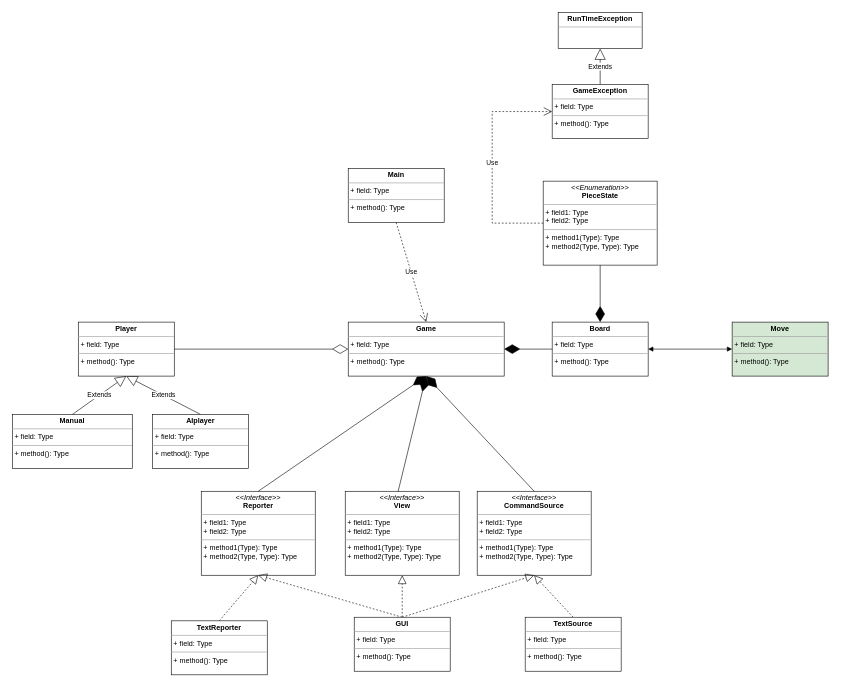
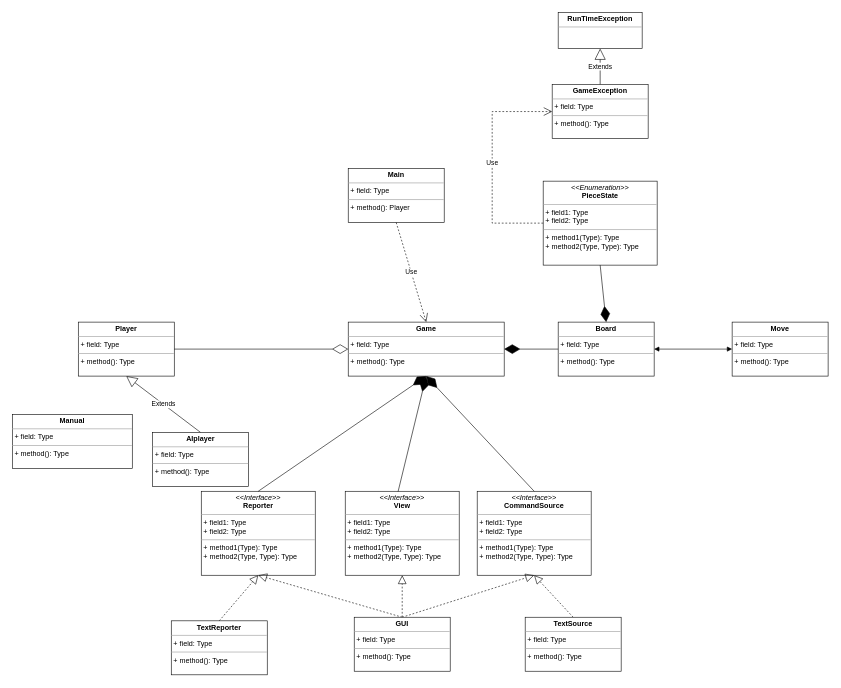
- <mxCell id="24" value="&lt;p style=&quot;margin:0px;margin-top:4px;text-align:center;&quot;&gt;&lt;b&gt;Main&lt;/b&gt;&lt;/p&gt;&lt;hr size=&quot;1&quot;&gt;&lt;p style=&quot;margin:0px;margin-left:4px;&quot;&gt;+ field: Type&lt;/p&gt;&lt;hr size=&quot;1&quot;&gt;&lt;p style=&quot;margin:0px;margin-left:4px;&quot;&gt;+ method(): Type&lt;/p&gt;" style="verticalAlign=top;align=left;overflow=fill;fontSize=12;fontFamily=Helvetica;html=1;whiteSpace=wrap;" vertex="1" parent="1"><mxGeometry x="580" y="280" width="160" height="90" as="geometry" /></mxCell>
+ <mxCell id="24" value="&lt;p style=&quot;margin:0px;margin-top:4px;text-align:center;&quot;&gt;&lt;b&gt;Main&lt;/b&gt;&lt;/p&gt;&lt;hr size=&quot;1&quot;&gt;&lt;p style=&quot;margin:0px;margin-left:4px;&quot;&gt;+ field: Type&lt;/p&gt;&lt;hr size=&quot;1&quot;&gt;&lt;p style=&quot;margin:0px;margin-left:4px;&quot;&gt;+ method(): Player&lt;/p&gt;" style="verticalAlign=top;align=left;overflow=fill;fontSize=12;fontFamily=Helvetica;html=1;whiteSpace=wrap;" vertex="1" parent="1"><mxGeometry x="580" y="280" width="160" height="90" as="geometry" /></mxCell>
- <mxCell id="23" value="&lt;p style=&quot;margin:0px;margin-top:4px;text-align:center;&quot;&gt;&lt;b&gt;Board&lt;/b&gt;&lt;/p&gt;&lt;hr size=&quot;1&quot;&gt;&lt;p style=&quot;margin:0px;margin-left:4px;&quot;&gt;+ field: Type&lt;/p&gt;&lt;hr size=&quot;1&quot;&gt;&lt;p style=&quot;margin:0px;margin-left:4px;&quot;&gt;+ method(): Type&lt;/p&gt;" style="verticalAlign=top;align=left;overflow=fill;fontSize=12;fontFamily=Helvetica;html=1;whiteSpace=wrap;" vertex="1" parent="1"><mxGeometry x="920" y="536" width="160" height="90" as="geometry" /></mxCell>
+ <mxCell id="23" value="&lt;p style=&quot;margin:0px;margin-top:4px;text-align:center;&quot;&gt;&lt;b&gt;Board&lt;/b&gt;&lt;/p&gt;&lt;hr size=&quot;1&quot;&gt;&lt;p style=&quot;margin:0px;margin-left:4px;&quot;&gt;+ field: Type&lt;/p&gt;&lt;hr size=&quot;1&quot;&gt;&lt;p style=&quot;margin:0px;margin-left:4px;&quot;&gt;+ method(): Type&lt;/p&gt;" style="verticalAlign=top;align=left;overflow=fill;fontSize=12;fontFamily=Helvetica;html=1;whiteSpace=wrap;" vertex="1" parent="1"><mxGeometry x="930" y="536" width="160" height="90" as="geometry" /></mxCell>
- <mxCell id="27" value="&lt;p style=&quot;margin:0px;margin-top:4px;text-align:center;&quot;&gt;&lt;b&gt;Move&lt;/b&gt;&lt;/p&gt;&lt;hr size=&quot;1&quot;&gt;&lt;p style=&quot;margin:0px;margin-left:4px;&quot;&gt;+ field: Type&lt;/p&gt;&lt;hr size=&quot;1&quot;&gt;&lt;p style=&quot;margin:0px;margin-left:4px;&quot;&gt;+ method(): Type&lt;/p&gt;" style="verticalAlign=top;align=left;overflow=fill;fontSize=12;fontFamily=Helvetica;html=1;whiteSpace=wrap;fillColor=#d5e8d4;" vertex="1" parent="1"><mxGeometry x="1220" y="536" width="160" height="90" as="geometry" /></mxCell>
+ <mxCell id="27" value="&lt;p style=&quot;margin:0px;margin-top:4px;text-align:center;&quot;&gt;&lt;b&gt;Move&lt;/b&gt;&lt;/p&gt;&lt;hr size=&quot;1&quot;&gt;&lt;p style=&quot;margin:0px;margin-left:4px;&quot;&gt;+ field: Type&lt;/p&gt;&lt;hr size=&quot;1&quot;&gt;&lt;p style=&quot;margin:0px;margin-left:4px;&quot;&gt;+ method(): Type&lt;/p&gt;" style="verticalAlign=top;align=left;overflow=fill;fontSize=12;fontFamily=Helvetica;html=1;whiteSpace=wrap;" vertex="1" parent="1"><mxGeometry x="1220" y="536" width="160" height="90" as="geometry" /></mxCell>
- <mxCell id="10" value="Extends" style="endArrow=block;endSize=16;endFill=0;html=1;rounded=0;entryX=0.5;entryY=1;entryDx=0;entryDy=0;exitX=0.5;exitY=0;exitDx=0;exitDy=0;" edge="1" parent="1" source="20" target="9"><mxGeometry width="160" relative="1" as="geometry"><mxPoint x="90" y="690" as="sourcePoint" /><mxPoint x="560" y="660" as="targetPoint" /></mxGeometry></mxCell>
- <mxCell id="21" value="&lt;p style=&quot;margin:0px;margin-top:4px;text-align:center;&quot;&gt;&lt;b&gt;AIplayer&lt;/b&gt;&lt;/p&gt;&lt;hr size=&quot;1&quot;&gt;&lt;p style=&quot;margin:0px;margin-left:4px;&quot;&gt;+ field: Type&lt;/p&gt;&lt;hr size=&quot;1&quot;&gt;&lt;p style=&quot;margin:0px;margin-left:4px;&quot;&gt;+ method(): Type&lt;/p&gt;" style="verticalAlign=top;align=left;overflow=fill;fontSize=12;fontFamily=Helvetica;html=1;whiteSpace=wrap;" vertex="1" parent="1"><mxGeometry x="254" y="690" width="160" height="90" as="geometry" /></mxCell>
+ <mxCell id="21" value="&lt;p style=&quot;margin:0px;margin-top:4px;text-align:center;&quot;&gt;&lt;b&gt;AIplayer&lt;/b&gt;&lt;/p&gt;&lt;hr size=&quot;1&quot;&gt;&lt;p style=&quot;margin:0px;margin-left:4px;&quot;&gt;+ field: Type&lt;/p&gt;&lt;hr size=&quot;1&quot;&gt;&lt;p style=&quot;margin:0px;margin-left:4px;&quot;&gt;+ method(): Type&lt;/p&gt;" style="verticalAlign=top;align=left;overflow=fill;fontSize=12;fontFamily=Helvetica;html=1;whiteSpace=wrap;" vertex="1" parent="1"><mxGeometry x="254" y="720" width="160" height="90" as="geometry" /></mxCell>
